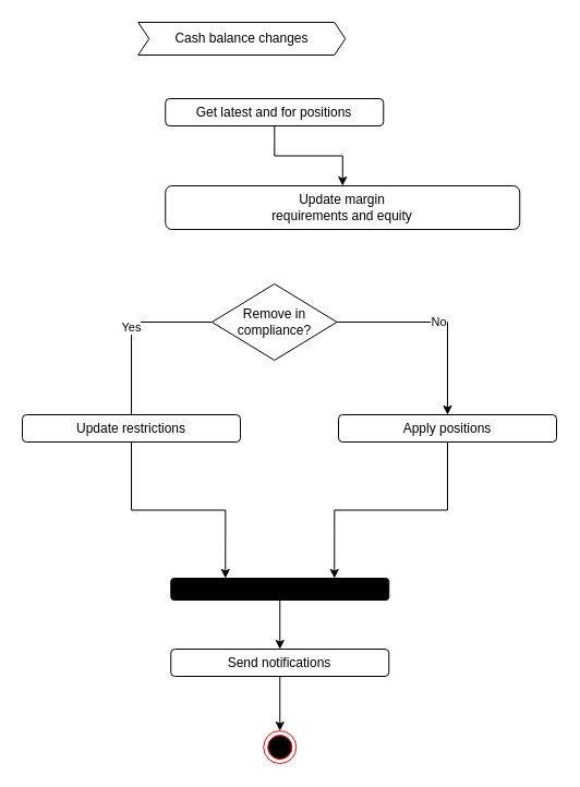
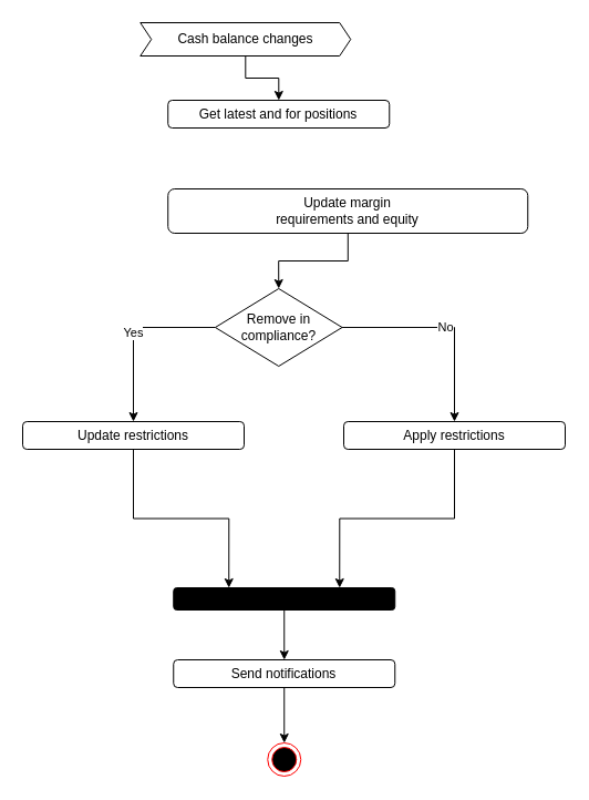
+ <mxCell id="16" style="edgeStyle=orthogonalEdgeStyle;rounded=0;orthogonalLoop=1;jettySize=auto;html=1;" parent="1" source="17" target="12" edge="1"><mxGeometry relative="1" as="geometry" /></mxCell>
- <mxCell id="14" style="edgeStyle=orthogonalEdgeStyle;rounded=0;orthogonalLoop=1;jettySize=auto;html=1;entryX=0.5;entryY=0;entryDx=0;entryDy=0;" parent="1" source="12" target="13" edge="1"><mxGeometry relative="1" as="geometry"><mxPoint x="251.25" y="125" as="sourcePoint" /><mxPoint x="251.25" y="240" as="targetPoint" /></mxGeometry></mxCell>
+ <mxCell id="11" style="edgeStyle=orthogonalEdgeStyle;rounded=0;orthogonalLoop=1;jettySize=auto;html=1;entryX=0.5;entryY=0;entryDx=0;entryDy=0;" parent="1" source="13" target="7" edge="1"><mxGeometry relative="1" as="geometry"><mxPoint x="251.25" y="260" as="targetPoint" /></mxGeometry></mxCell>
- <mxCell id="5" value="Yes" style="edgeStyle=orthogonalEdgeStyle;rounded=0;orthogonalLoop=1;jettySize=auto;html=1;exitX=0;exitY=0.5;exitDx=0;exitDy=0;endArrow=none;" parent="1" source="7" target="19" edge="1"><mxGeometry relative="1" as="geometry" /></mxCell>
+ <mxCell id="5" value="Yes" style="edgeStyle=orthogonalEdgeStyle;rounded=0;orthogonalLoop=1;jettySize=auto;html=1;exitX=0;exitY=0.5;exitDx=0;exitDy=0;" parent="1" source="7" target="19" edge="1"><mxGeometry relative="1" as="geometry" /></mxCell>
- <mxCell id="10" value="Apply positions" style="rounded=1;whiteSpace=wrap;html=1;fillColor=#FFFFFF;" parent="1" vertex="1"><mxGeometry x="310" y="380" width="200" height="25" as="geometry" /></mxCell>
+ <mxCell id="10" value="Apply restrictions" style="rounded=1;whiteSpace=wrap;html=1;fillColor=#FFFFFF;" parent="1" vertex="1"><mxGeometry x="310" y="380" width="200" height="25" as="geometry" /></mxCell>
